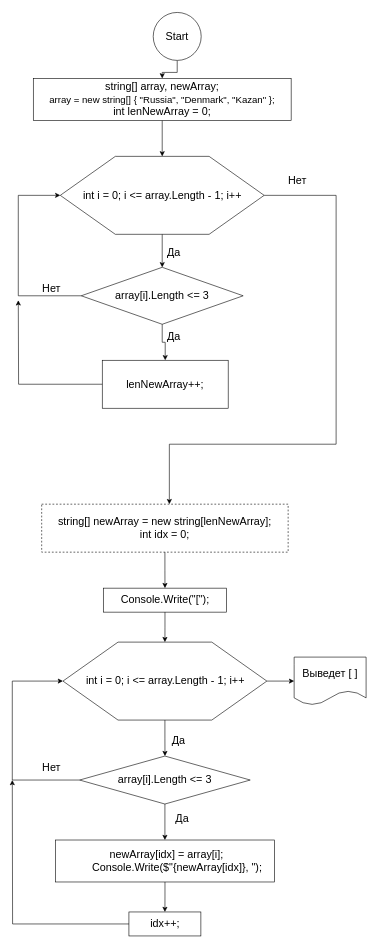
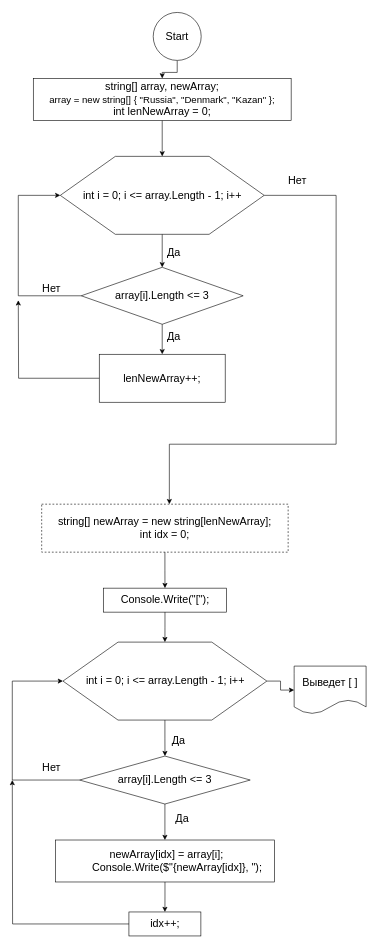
- <mxCell id="10" value="lenNewArray++;" style="whiteSpace=wrap;html=1;fontSize=18;fillColor=none;arcSize=6;resizable=1;" vertex="1" parent="1"><mxGeometry x="170" y="600" width="210" height="80" as="geometry" /></mxCell>
+ <mxCell id="10" value="lenNewArray++;" style="whiteSpace=wrap;html=1;fontSize=18;fillColor=none;arcSize=6;resizable=1;" vertex="1" parent="1"><mxGeometry x="165" y="590" width="210" height="80" as="geometry" /></mxCell>
- <mxCell id="36" value="Выведет [ ]" style="shape=document;whiteSpace=wrap;html=1;boundedLbl=1;fontSize=18;fillColor=none;arcSize=6;resizable=1;" vertex="1" parent="1"><mxGeometry x="490" y="1095" width="120" height="80" as="geometry" /></mxCell>
+ <mxCell id="36" value="Выведет [ ]" style="shape=document;whiteSpace=wrap;html=1;boundedLbl=1;fontSize=18;fillColor=none;arcSize=6;resizable=1;" vertex="1" parent="1"><mxGeometry x="490" y="1110" width="120" height="80" as="geometry" /></mxCell>
